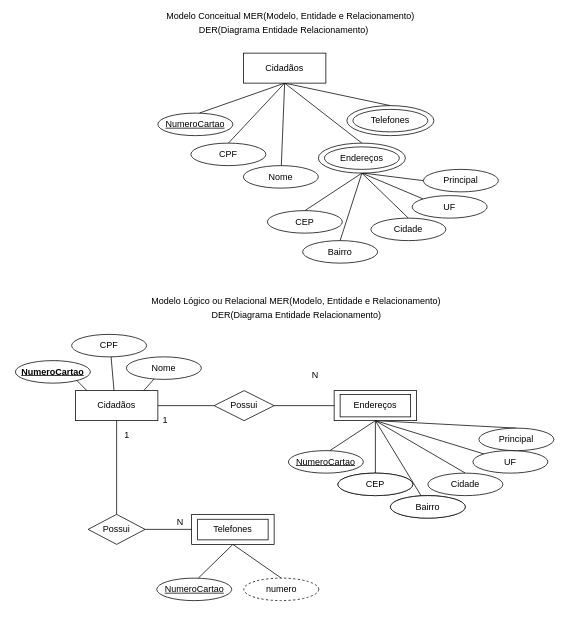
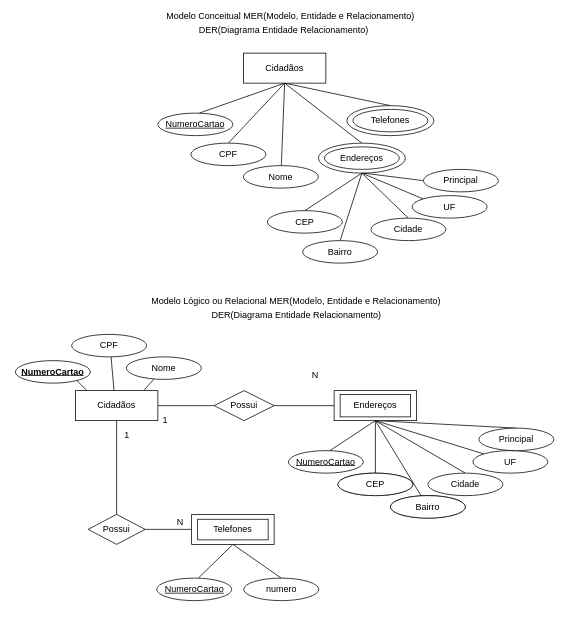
- <mxCell id="43" value="numero" style="ellipse;whiteSpace=wrap;html=1;fontStyle=0;dashed=1;" vertex="1" parent="1"><mxGeometry x="324.5" y="770" width="100" height="30" as="geometry" /></mxCell>
+ <mxCell id="43" value="numero" style="ellipse;whiteSpace=wrap;html=1;fontStyle=0" vertex="1" parent="1"><mxGeometry x="324.5" y="770" width="100" height="30" as="geometry" /></mxCell>
